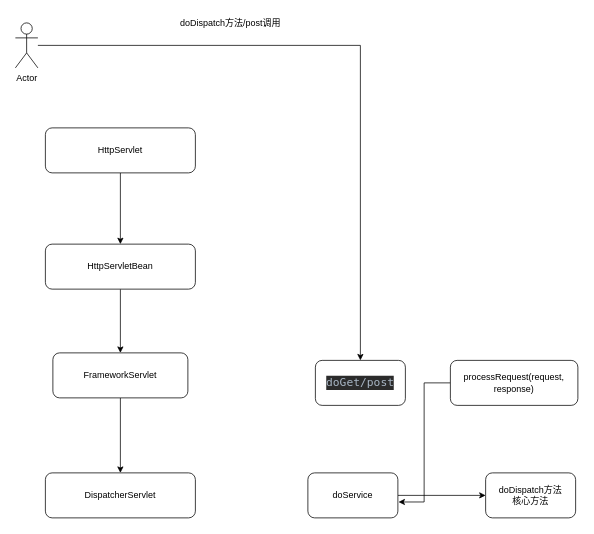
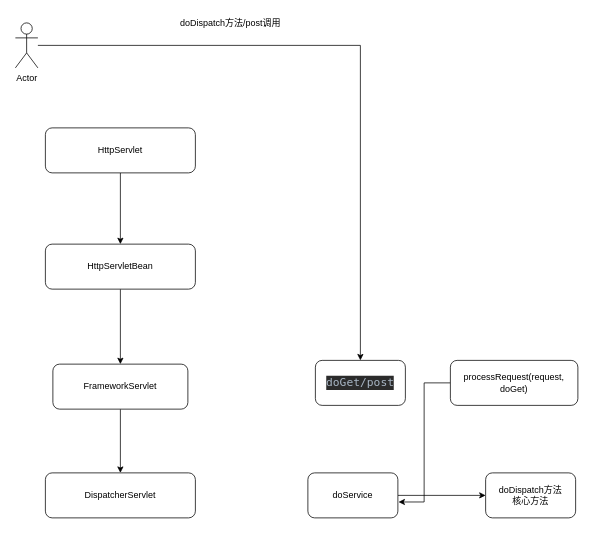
- <mxCell id="7" value="FrameworkServlet" style="rounded=1;whiteSpace=wrap;html=1;" vertex="1" parent="1"><mxGeometry x="70" y="470" width="180" height="60" as="geometry" /></mxCell>
+ <mxCell id="7" value="FrameworkServlet" style="rounded=1;whiteSpace=wrap;html=1;" vertex="1" parent="1"><mxGeometry x="70" y="485" width="180" height="60" as="geometry" /></mxCell>
- <mxCell id="14" value="processRequest(request, response)" style="rounded=1;whiteSpace=wrap;html=1;" vertex="1" parent="1"><mxGeometry x="600" y="480" width="170" height="60" as="geometry" /></mxCell>
+ <mxCell id="14" value="processRequest(request, doGet)" style="rounded=1;whiteSpace=wrap;html=1;" vertex="1" parent="1"><mxGeometry x="600" y="480" width="170" height="60" as="geometry" /></mxCell>
